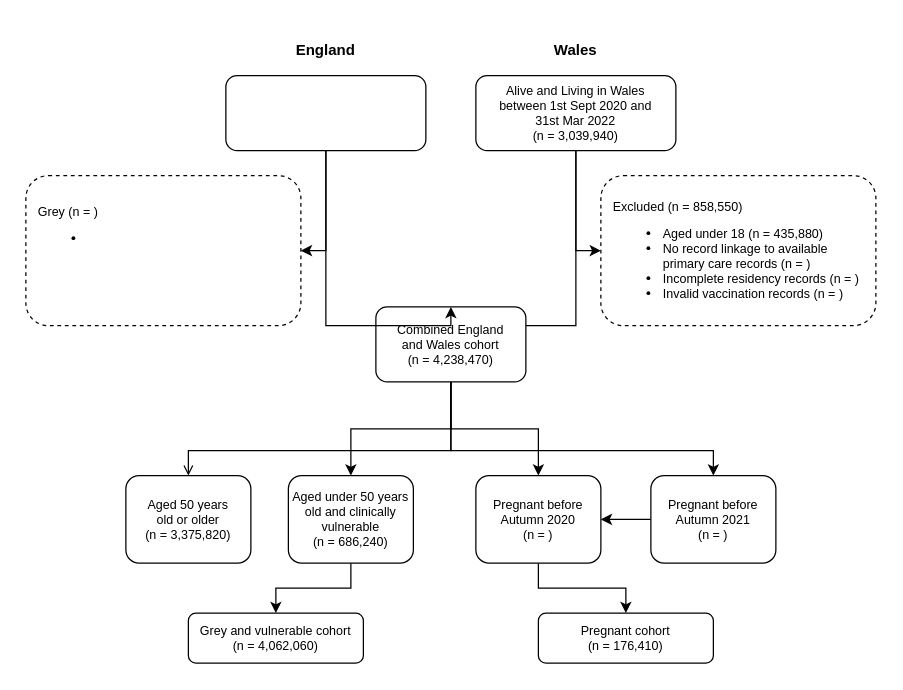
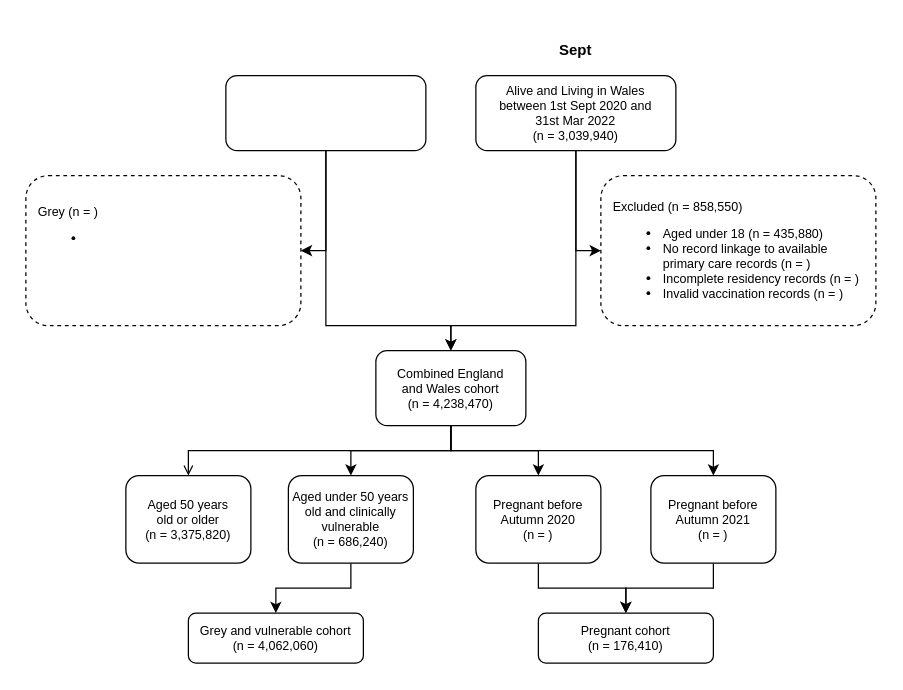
- <mxCell id="18" value="England" style="text;html=1;strokeColor=none;fillColor=none;align=center;verticalAlign=middle;whiteSpace=wrap;rounded=0;fontSize=12;fontStyle=1" parent="1" vertex="1"><mxGeometry x="180" y="20" width="160" height="40" as="geometry" /></mxCell>
- <mxCell id="17" value="Wales" style="text;html=1;strokeColor=none;fillColor=none;align=center;verticalAlign=middle;whiteSpace=wrap;rounded=0;fontSize=12;fontStyle=1" parent="1" vertex="1"><mxGeometry x="380" y="20" width="160" height="40" as="geometry" /></mxCell>
+ <mxCell id="17" value="Sept" style="text;html=1;strokeColor=none;fillColor=none;align=center;verticalAlign=middle;whiteSpace=wrap;rounded=0;fontSize=12;fontStyle=1" parent="1" vertex="1"><mxGeometry x="380" y="20" width="160" height="40" as="geometry" /></mxCell>
- <mxCell id="10" value="&lt;font style=&quot;font-size: 10px&quot;&gt;&lt;font style=&quot;font-size: 10px&quot;&gt;Combined England&lt;br&gt;and Wales cohort&lt;br style=&quot;font-size: 10px&quot;&gt;&lt;font style=&quot;font-size: 10px&quot;&gt;&lt;span style=&quot;font-size: 10px&quot;&gt;(n = 4,238,470)&lt;/span&gt;&lt;/font&gt;&lt;/font&gt;&lt;br style=&quot;font-size: 10px&quot;&gt;&lt;/font&gt;" style="rounded=1;whiteSpace=wrap;html=1;fontSize=10;glass=0;strokeWidth=1;shadow=0;" parent="1" vertex="1"><mxGeometry x="300" y="245" width="120" height="60" as="geometry" /></mxCell>
+ <mxCell id="10" value="&lt;font style=&quot;font-size: 10px&quot;&gt;&lt;font style=&quot;font-size: 10px&quot;&gt;Combined England&lt;br&gt;and Wales cohort&lt;br style=&quot;font-size: 10px&quot;&gt;&lt;font style=&quot;font-size: 10px&quot;&gt;&lt;span style=&quot;font-size: 10px&quot;&gt;(n = 4,238,470)&lt;/span&gt;&lt;/font&gt;&lt;/font&gt;&lt;br style=&quot;font-size: 10px&quot;&gt;&lt;/font&gt;" style="rounded=1;whiteSpace=wrap;html=1;fontSize=10;glass=0;strokeWidth=1;shadow=0;" parent="1" vertex="1"><mxGeometry x="300" y="280" width="120" height="60" as="geometry" /></mxCell>
- <mxCell id="23" style="edgeStyle=orthogonalEdgeStyle;rounded=0;orthogonalLoop=1;jettySize=auto;html=1;fontSize=10;" parent="1" source="24" target="16" edge="1"><mxGeometry relative="1" as="geometry" /></mxCell>
+ <mxCell id="23" style="edgeStyle=orthogonalEdgeStyle;rounded=0;orthogonalLoop=1;jettySize=auto;html=1;entryX=0.5;entryY=0;entryDx=0;entryDy=0;fontSize=10;" parent="1" source="24" target="25" edge="1"><mxGeometry relative="1" as="geometry" /></mxCell>
